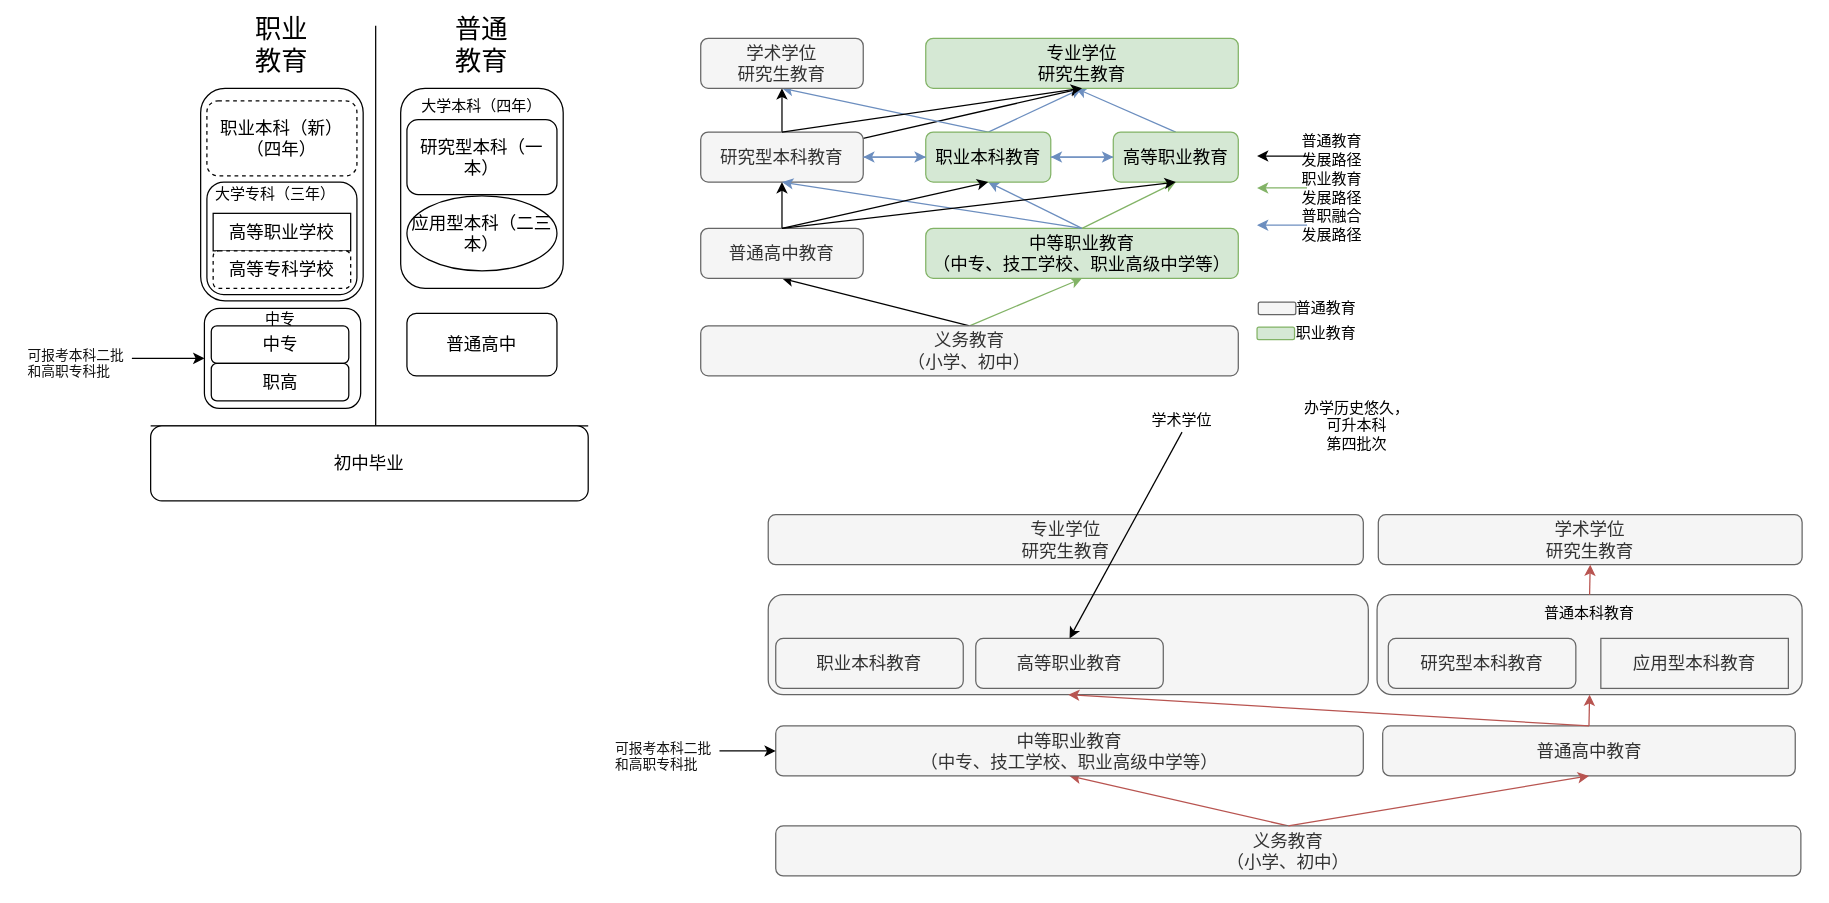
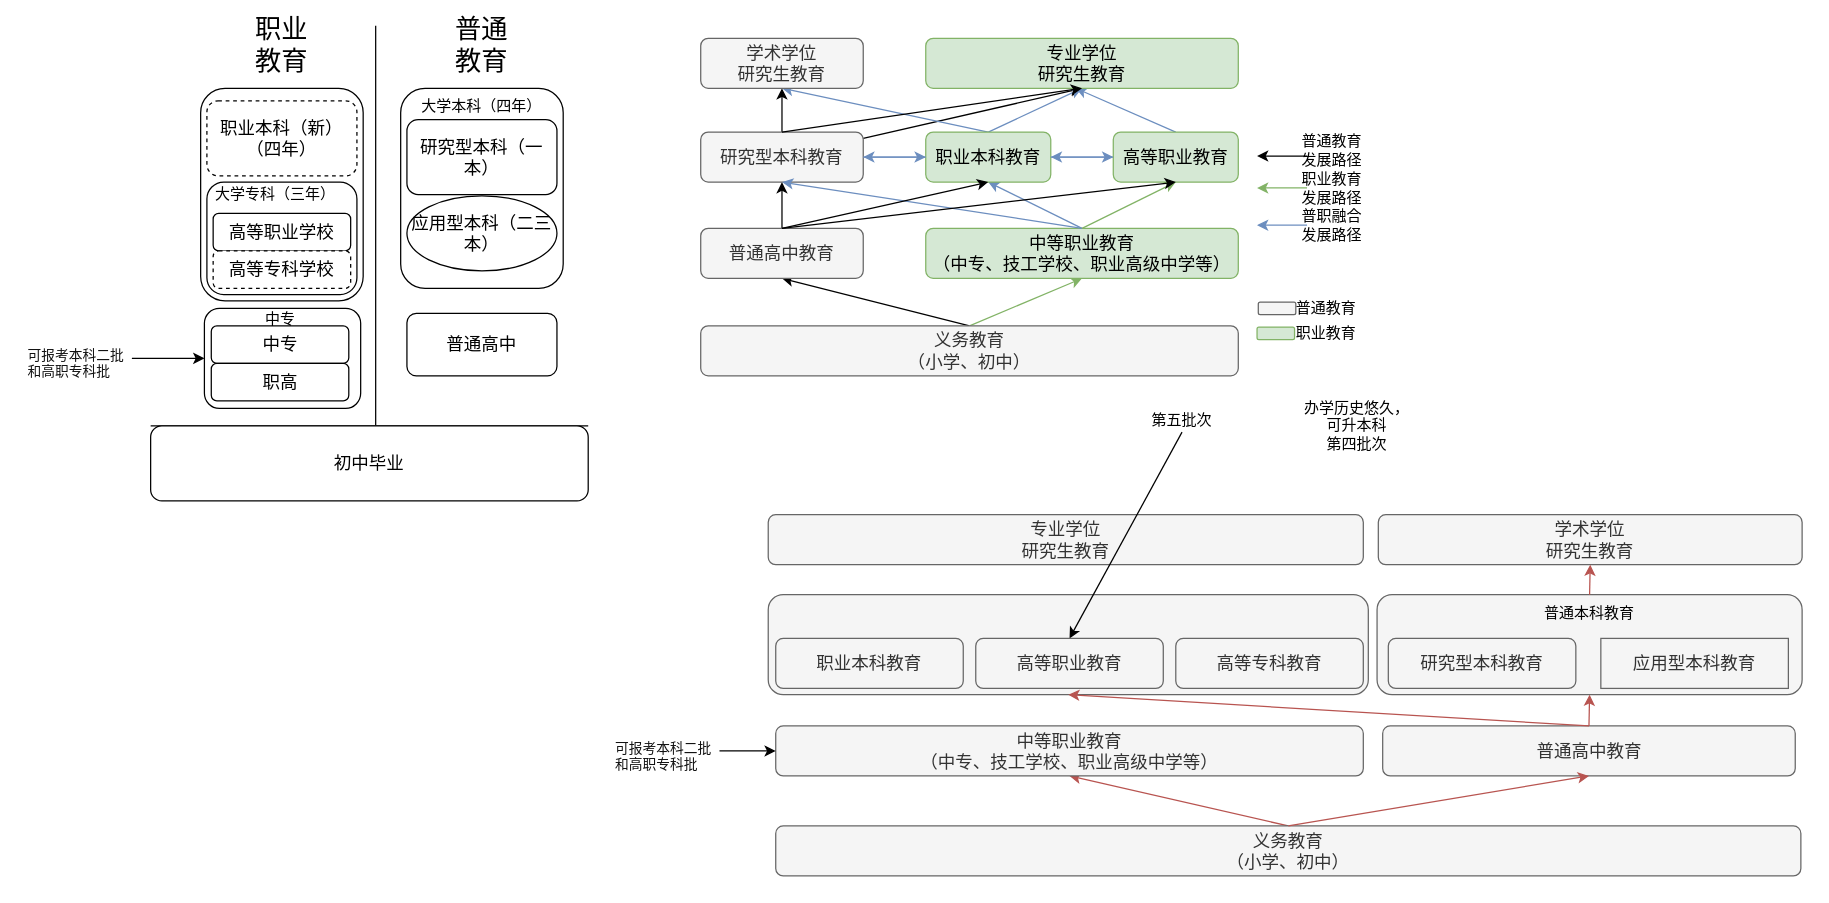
- <mxCell id="18" value="高等职业学校" style="whiteSpace=wrap;html=1;fontSize=14;rounded=0;" parent="1" vertex="1"><mxGeometry x="170" y="170" width="110" height="30" as="geometry" /></mxCell>
+ <mxCell id="18" value="高等职业学校" style="rounded=1;whiteSpace=wrap;html=1;fontSize=14;" parent="1" vertex="1"><mxGeometry x="170" y="170" width="110" height="30" as="geometry" /></mxCell>
- <mxCell id="24" value="学术学位" style="text;html=1;strokeColor=none;fillColor=none;align=center;verticalAlign=middle;whiteSpace=wrap;rounded=0;" parent="1" vertex="1"><mxGeometry x="900" y="326" width="90" height="19" as="geometry" /></mxCell>
+ <mxCell id="24" value="第五批次" style="text;html=1;strokeColor=none;fillColor=none;align=center;verticalAlign=middle;whiteSpace=wrap;rounded=0;" parent="1" vertex="1"><mxGeometry x="900" y="326" width="90" height="19" as="geometry" /></mxCell>
+ <mxCell id="38" value="高等专科教育" style="rounded=1;whiteSpace=wrap;html=1;fontSize=14;fillColor=#f5f5f5;fontColor=#333333;strokeColor=#666666;" vertex="1" parent="1"><mxGeometry x="940" y="510" width="150" height="40" as="geometry" /></mxCell>
